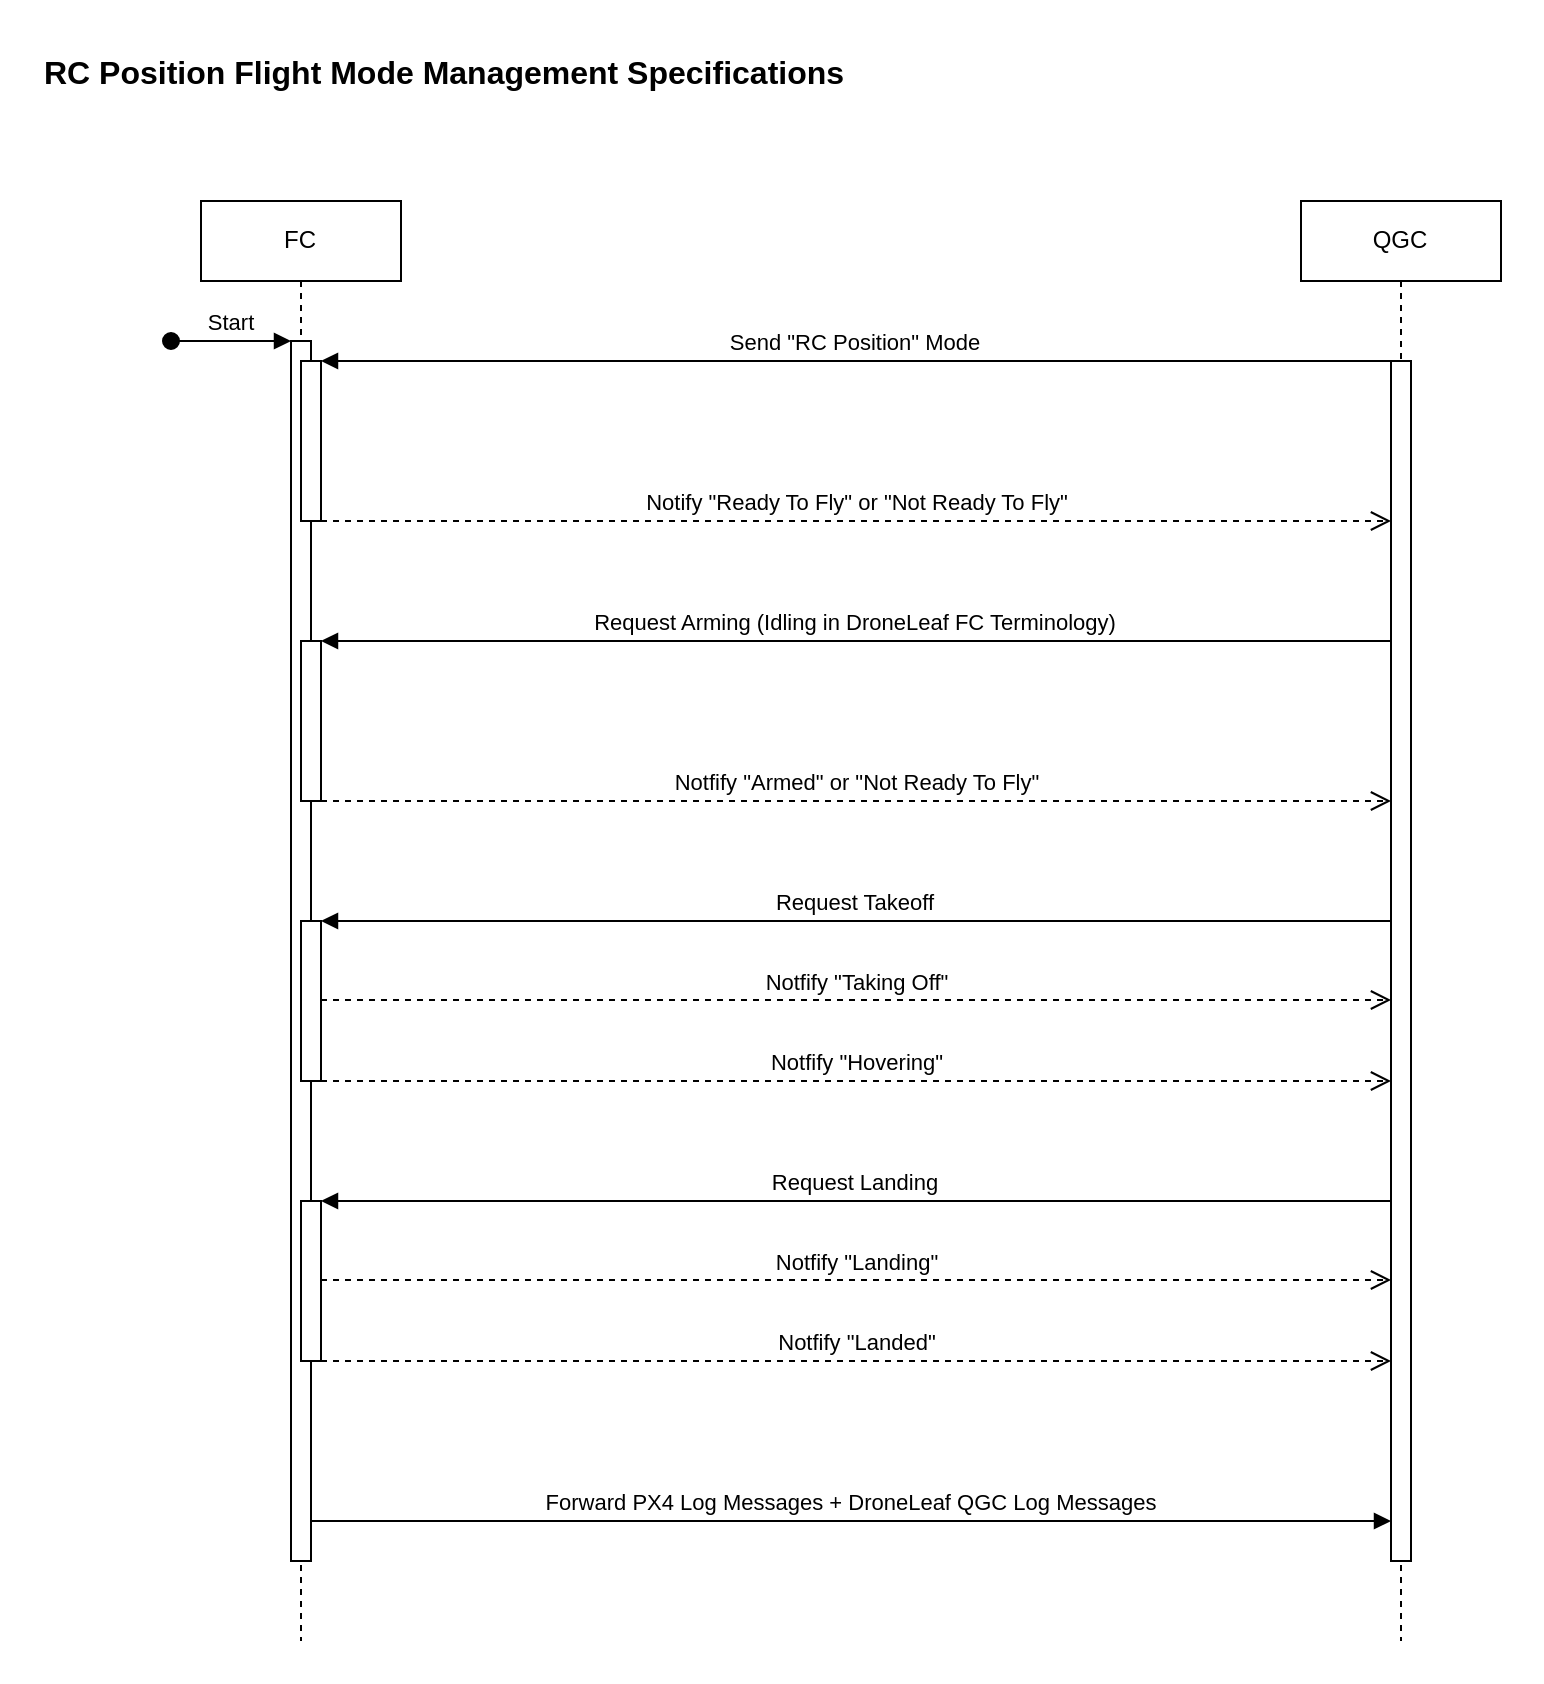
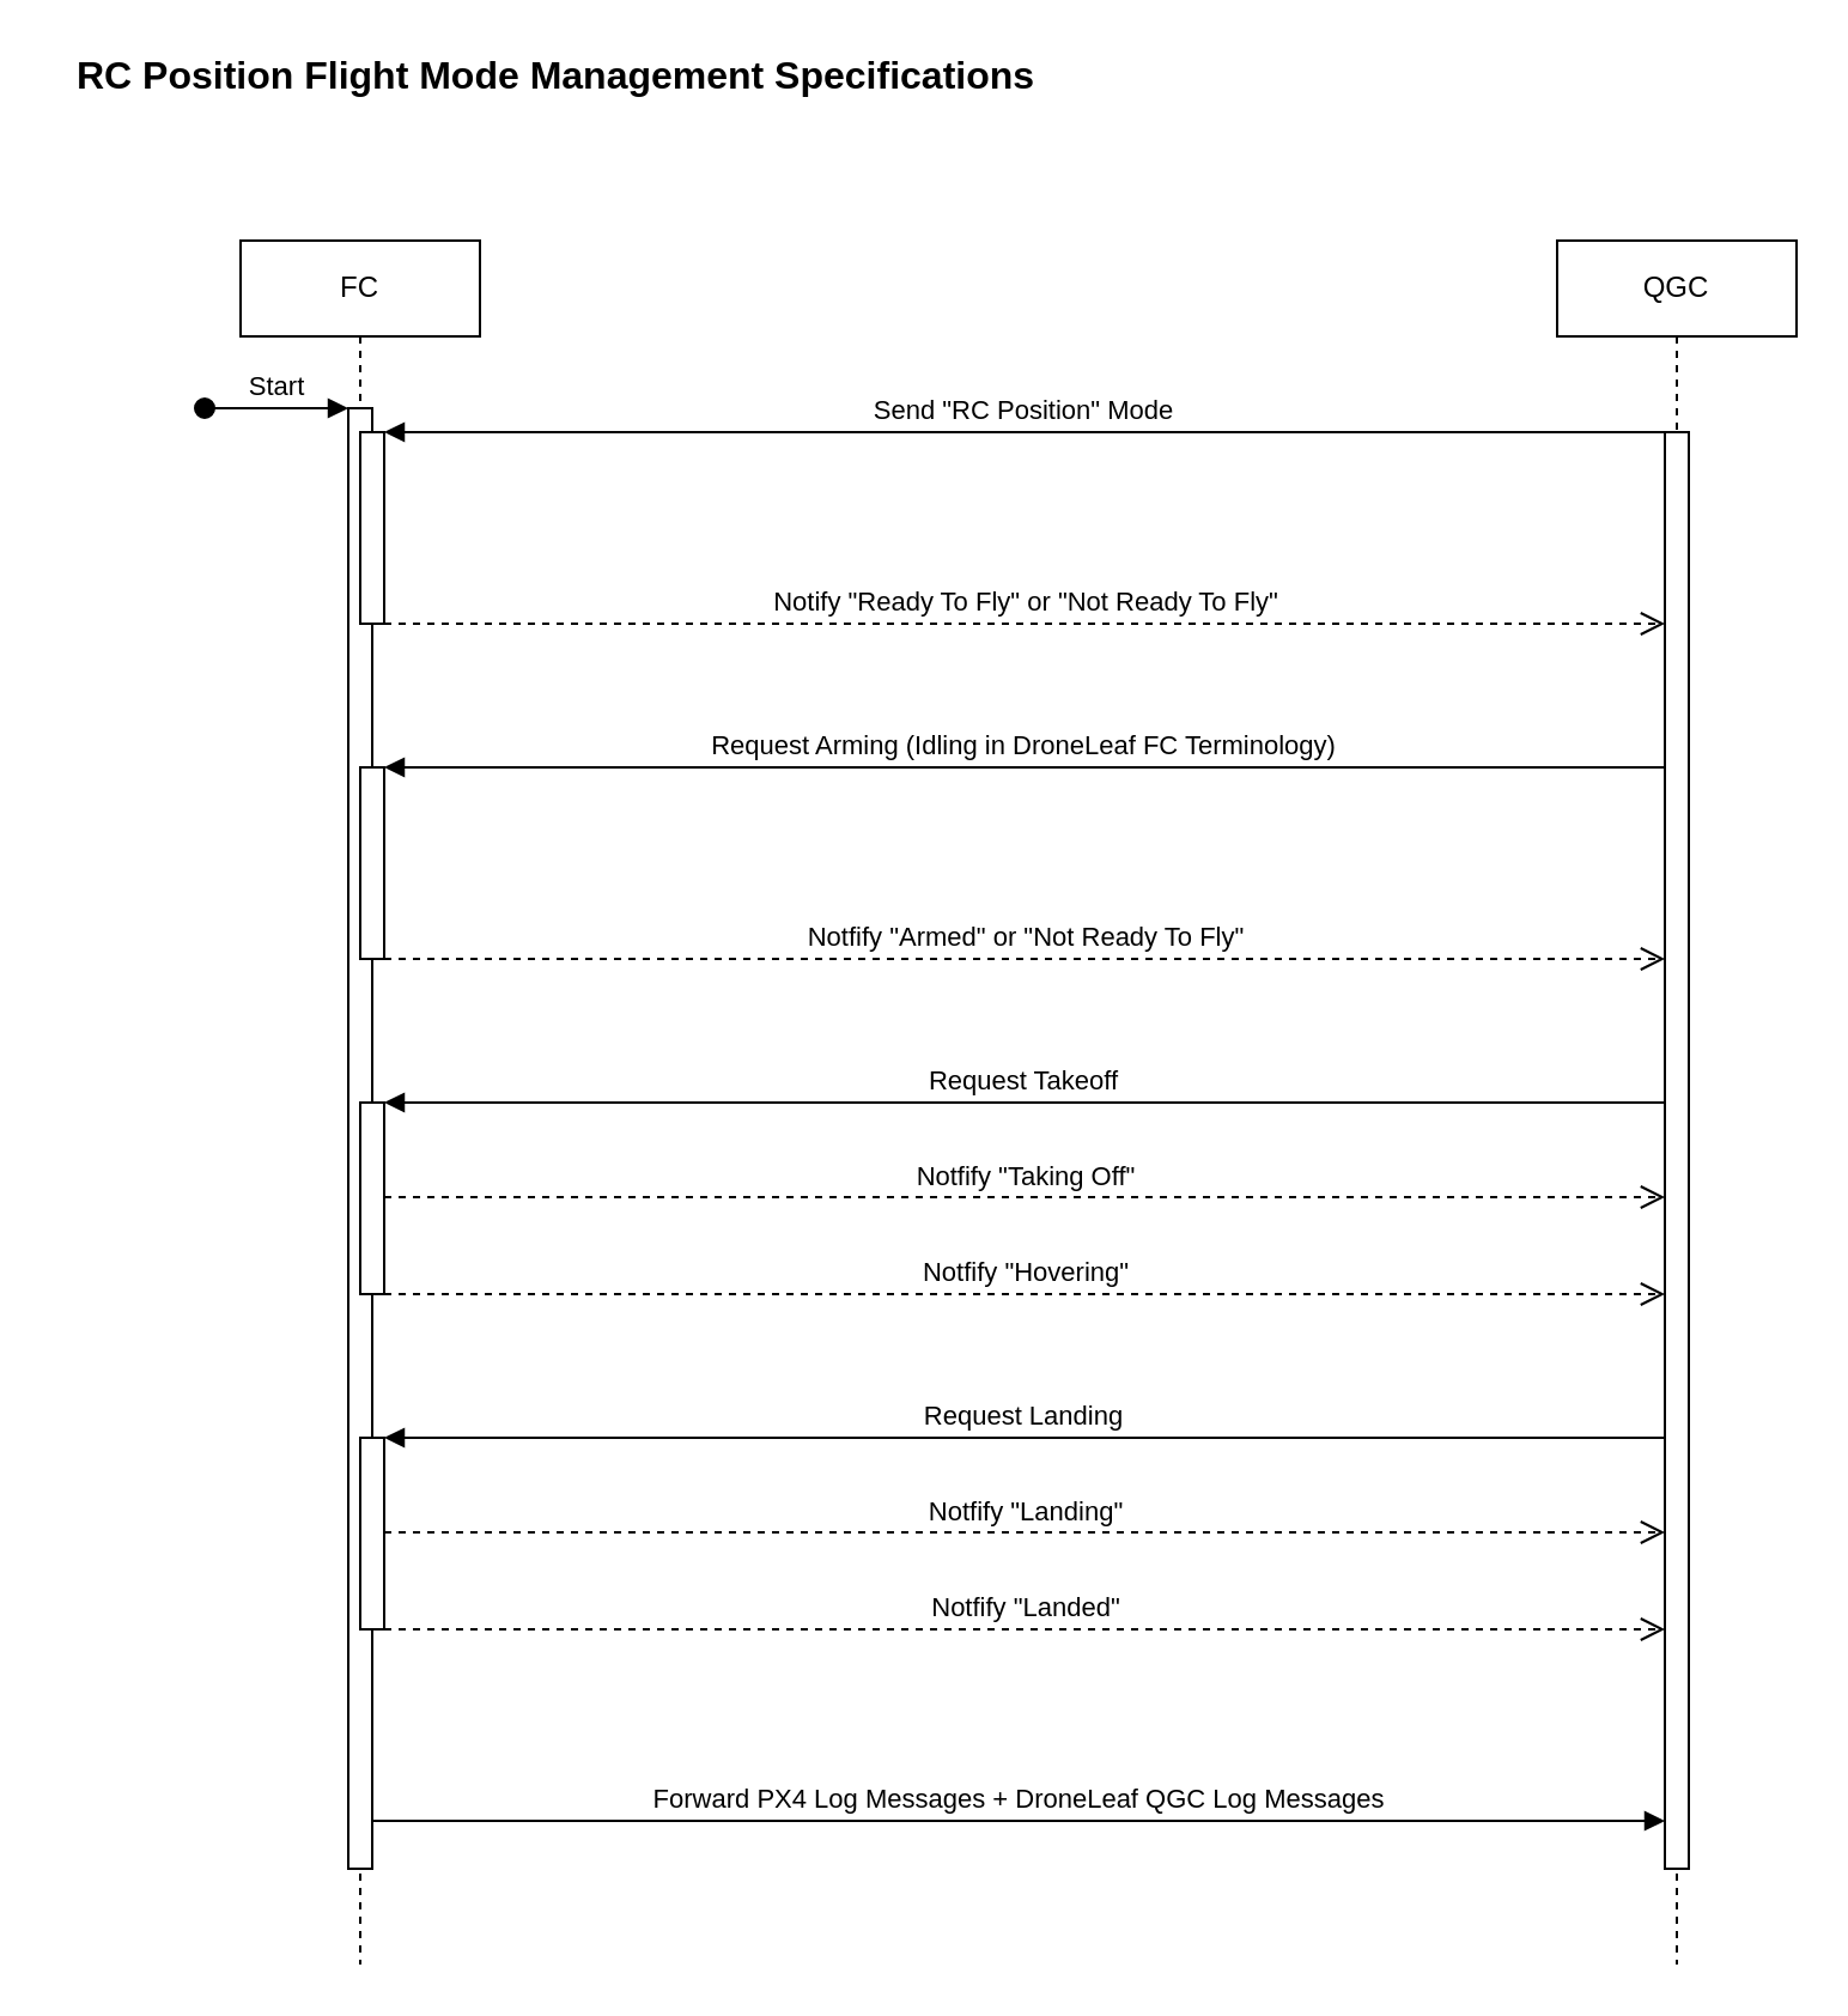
- <mxCell id="12" value="RC Position Flight Mode Management Specifications" style="text;html=1;align=left;verticalAlign=top;resizable=0;points=[];autosize=1;strokeColor=none;fillColor=none;fontStyle=1;fontSize=16;" vertex="1" parent="1"><mxGeometry x="20" width="400" height="30" as="geometry" y="20" /></mxCell>
+ <mxCell id="12" value="RC Position Flight Mode Management Specifications" style="text;html=1;align=left;verticalAlign=top;resizable=0;points=[];autosize=1;strokeColor=none;fillColor=none;fontStyle=1;fontSize=16;" vertex="1" parent="1"><mxGeometry x="30" y="15" width="400" height="30" as="geometry" /></mxCell>
